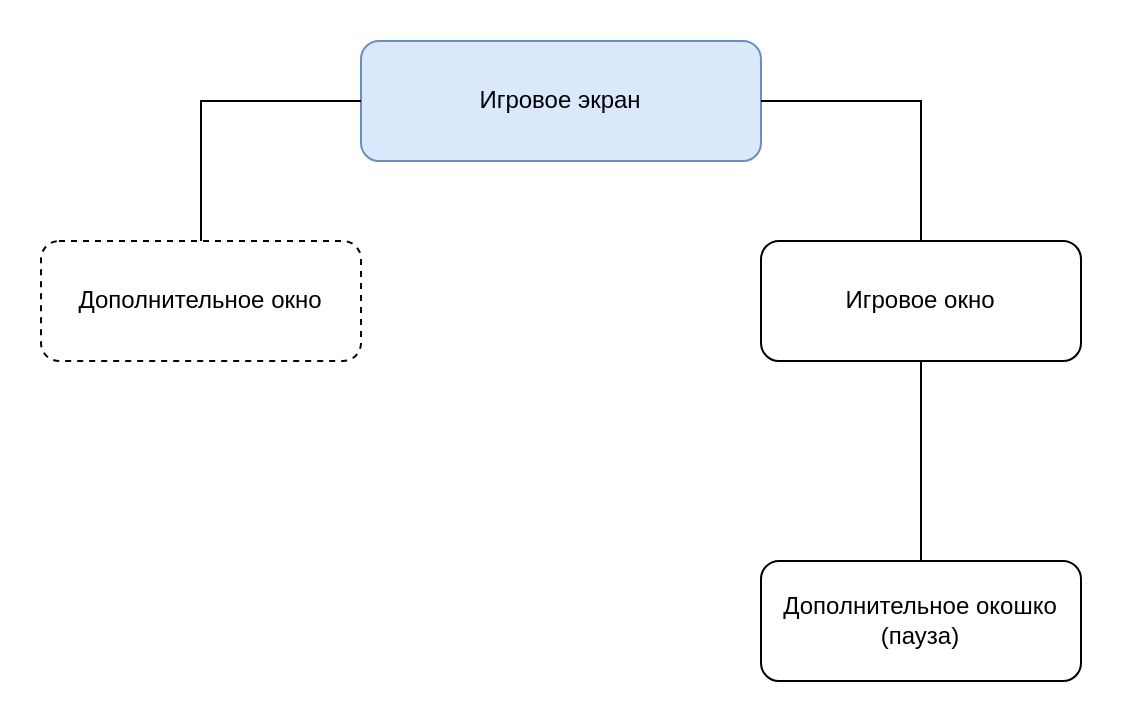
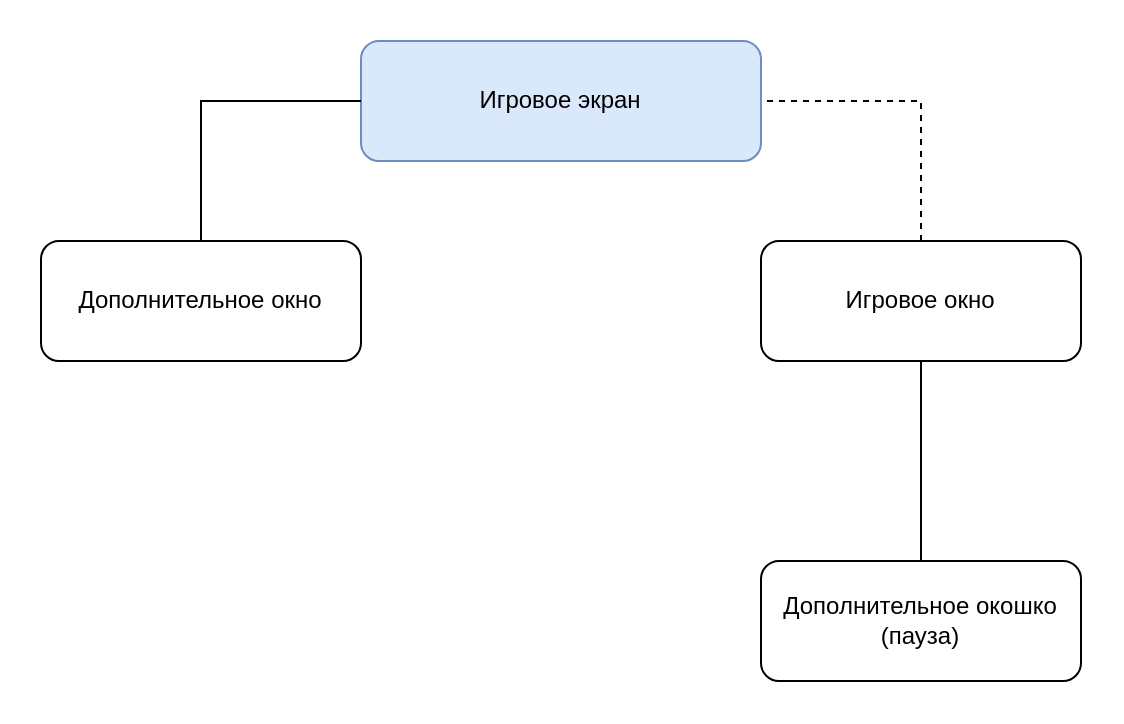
- <mxCell id="7" value="" style="endArrow=none;html=1;rounded=0;edgeStyle=orthogonalEdgeStyle;entryX=1;entryY=0.5;entryDx=0;entryDy=0;exitX=0.5;exitY=0;exitDx=0;exitDy=0;" edge="1" parent="1" source="4" target="2"><mxGeometry width="50" height="50" relative="1" as="geometry"><mxPoint x="190" y="210" as="sourcePoint" /><mxPoint x="240" y="160" as="targetPoint" /></mxGeometry></mxCell>
+ <mxCell id="7" value="" style="endArrow=none;html=1;rounded=0;edgeStyle=orthogonalEdgeStyle;entryX=1;entryY=0.5;entryDx=0;entryDy=0;exitX=0.5;exitY=0;exitDx=0;exitDy=0;dashed=1;" edge="1" parent="1" source="4" target="2"><mxGeometry width="50" height="50" relative="1" as="geometry"><mxPoint x="190" y="210" as="sourcePoint" /><mxPoint x="240" y="160" as="targetPoint" /></mxGeometry></mxCell>
- <mxCell id="3" value="Дополнительное окно" style="rounded=1;whiteSpace=wrap;html=1;dashed=1;" vertex="1" parent="1"><mxGeometry x="20" y="120" width="160" height="60" as="geometry" /></mxCell>
+ <mxCell id="3" value="Дополнительное окно" style="rounded=1;whiteSpace=wrap;html=1;" vertex="1" parent="1"><mxGeometry x="20" y="120" width="160" height="60" as="geometry" /></mxCell>
